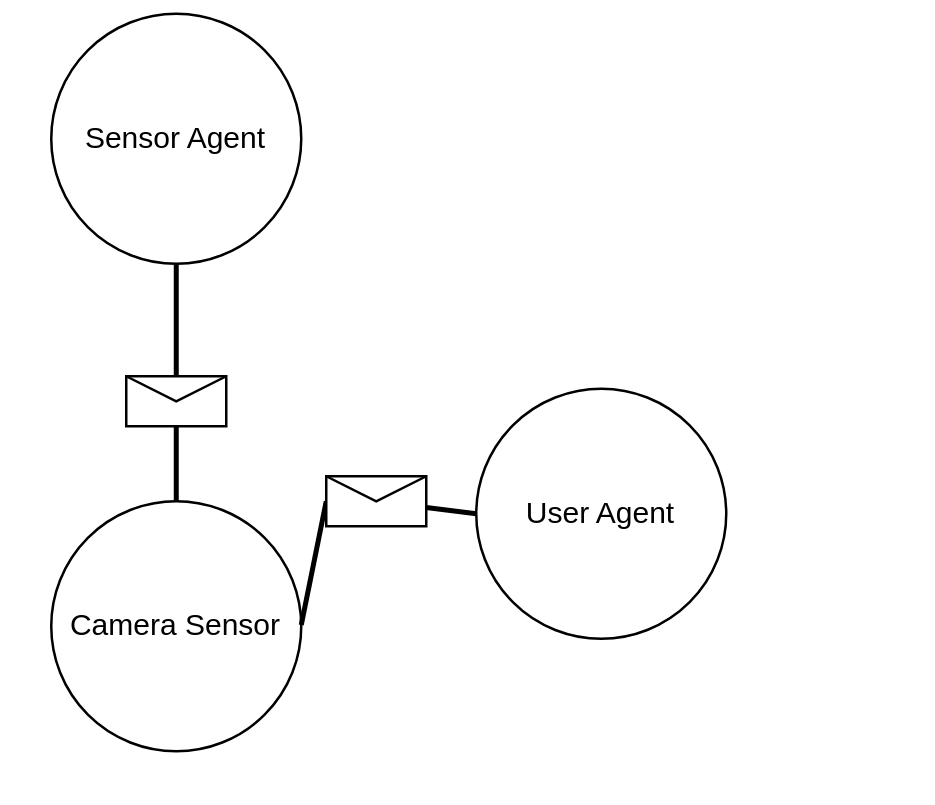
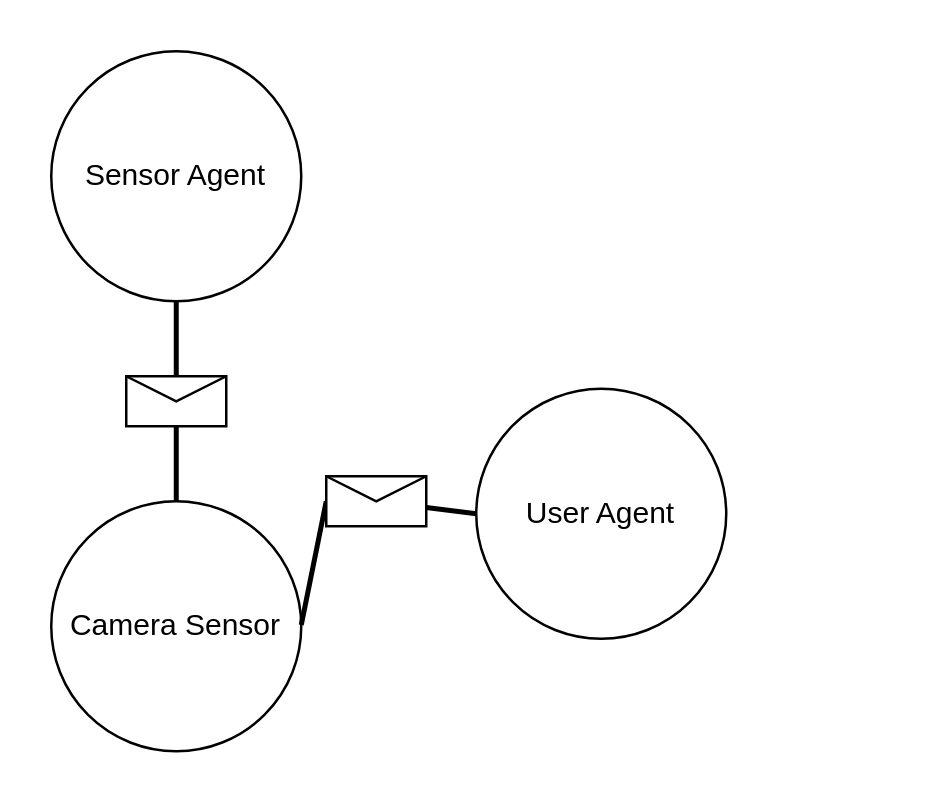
- <mxCell id="5" value="Sensor Agent" style="ellipse;whiteSpace=wrap;html=1;aspect=fixed;" vertex="1" parent="1"><mxGeometry x="20" y="5" width="100" height="100" as="geometry" /></mxCell>
+ <mxCell id="5" value="Sensor Agent" style="ellipse;whiteSpace=wrap;html=1;aspect=fixed;" vertex="1" parent="1"><mxGeometry x="20" y="20" width="100" height="100" as="geometry" /></mxCell>
